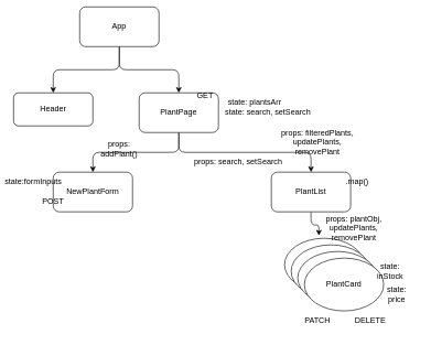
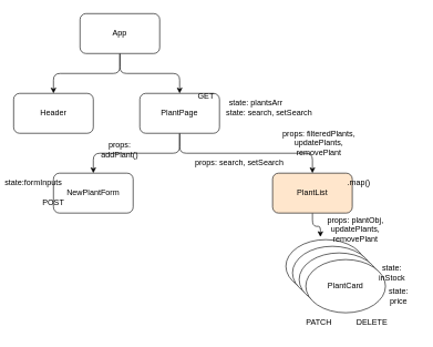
- <mxCell id="4" value="App" style="rounded=1;whiteSpace=wrap;html=1;" vertex="1" parent="1"><mxGeometry x="120" y="10" width="120" height="60" as="geometry" /></mxCell>
+ <mxCell id="4" value="App" style="rounded=1;whiteSpace=wrap;html=1;" vertex="1" parent="1"><mxGeometry x="120" y="20" width="120" height="60" as="geometry" /></mxCell>
- <mxCell id="5" value="Header" style="rounded=1;whiteSpace=wrap;html=1;" vertex="1" parent="1"><mxGeometry x="20" y="140" width="120" height="50" as="geometry" /></mxCell>
+ <mxCell id="5" value="Header" style="rounded=1;whiteSpace=wrap;html=1;" vertex="1" parent="1"><mxGeometry x="20" y="140" width="120" height="60" as="geometry" /></mxCell>
- <mxCell id="11" value="PlantList" style="rounded=1;whiteSpace=wrap;html=1;" vertex="1" parent="1"><mxGeometry x="410" y="260" width="120" height="60" as="geometry" /></mxCell>
+ <mxCell id="11" value="PlantList" style="rounded=1;whiteSpace=wrap;html=1;fillColor=#ffe6cc;" vertex="1" parent="1"><mxGeometry x="410" y="260" width="120" height="60" as="geometry" /></mxCell>
